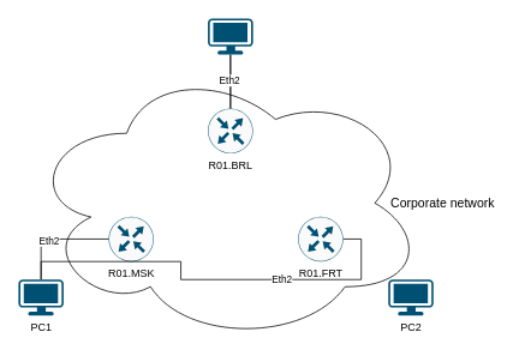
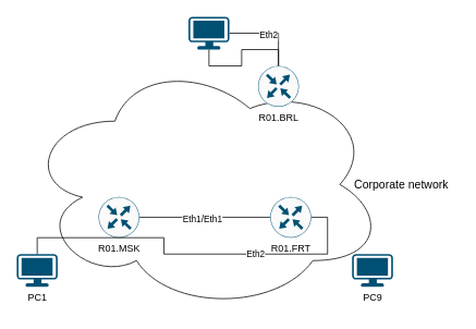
- <mxCell id="9" value="R01.BRL" style="sketch=0;points=[[0.5,0,0],[1,0.5,0],[0.5,1,0],[0,0.5,0],[0.145,0.145,0],[0.856,0.145,0],[0.855,0.856,0],[0.145,0.855,0]];verticalLabelPosition=bottom;html=1;verticalAlign=top;aspect=fixed;align=center;pointerEvents=1;shape=mxgraph.cisco19.rect;prIcon=router;fillColor=#FAFAFA;strokeColor=#005073;" vertex="1" parent="1"><mxGeometry x="230" y="120" width="50" height="50" as="geometry" /></mxCell>
+ <mxCell id="9" value="R01.BRL" style="sketch=0;points=[[0.5,0,0],[1,0.5,0],[0.5,1,0],[0,0.5,0],[0.145,0.145,0],[0.856,0.145,0],[0.855,0.856,0],[0.145,0.855,0]];verticalLabelPosition=bottom;html=1;verticalAlign=top;aspect=fixed;align=center;pointerEvents=1;shape=mxgraph.cisco19.rect;prIcon=router;fillColor=#FAFAFA;strokeColor=#005073;" vertex="1" parent="1"><mxGeometry x="315" y="80" width="50" height="50" as="geometry" /></mxCell>
- <mxCell id="10" style="edgeStyle=orthogonalEdgeStyle;rounded=0;orthogonalLoop=1;jettySize=auto;html=1;exitX=0.5;exitY=0;exitDx=0;exitDy=0;exitPerimeter=0;entryX=0;entryY=0.5;entryDx=0;entryDy=0;entryPerimeter=0;endArrow=none;endFill=0;" edge="1" parent="1" source="12" target="3"><mxGeometry relative="1" as="geometry" /></mxCell>
- <mxCell id="11" value="Eth2" style="edgeLabel;html=1;align=center;verticalAlign=middle;resizable=0;points=[];" vertex="1" connectable="0" parent="10"><mxGeometry x="-0.117" y="-1" relative="1" as="geometry"><mxPoint as="offset" /></mxGeometry></mxCell>
+ <mxCell id="4" style="edgeStyle=orthogonalEdgeStyle;rounded=0;orthogonalLoop=1;jettySize=auto;html=1;exitX=0;exitY=0.5;exitDx=0;exitDy=0;exitPerimeter=0;entryX=1;entryY=0.5;entryDx=0;entryDy=0;entryPerimeter=0;endArrow=none;endFill=0;" edge="1" parent="1" source="7" target="3"><mxGeometry relative="1" as="geometry" /></mxCell>
+ <mxCell id="5" value="Eth1/Eth1" style="edgeLabel;html=1;align=center;verticalAlign=middle;resizable=0;points=[];" vertex="1" connectable="0" parent="4"><mxGeometry x="0.05" y="2" relative="1" as="geometry"><mxPoint as="offset" /></mxGeometry></mxCell>
- <mxCell id="13" value="PC2" style="points=[[0.03,0.03,0],[0.5,0,0],[0.97,0.03,0],[1,0.4,0],[0.97,0.745,0],[0.5,1,0],[0.03,0.745,0],[0,0.4,0]];verticalLabelPosition=bottom;sketch=0;html=1;verticalAlign=top;aspect=fixed;align=center;pointerEvents=1;shape=mxgraph.cisco19.workstation;fillColor=#005073;strokeColor=none;" vertex="1" parent="1"><mxGeometry x="430" y="310" width="50" height="40" as="geometry" /></mxCell>
+ <mxCell id="13" value="PC9" style="points=[[0.03,0.03,0],[0.5,0,0],[0.97,0.03,0],[1,0.4,0],[0.97,0.745,0],[0.5,1,0],[0.03,0.745,0],[0,0.4,0]];verticalLabelPosition=bottom;sketch=0;html=1;verticalAlign=top;aspect=fixed;align=center;pointerEvents=1;shape=mxgraph.cisco19.workstation;fillColor=#005073;strokeColor=none;" vertex="1" parent="1"><mxGeometry x="430" y="310" width="50" height="40" as="geometry" /></mxCell>
